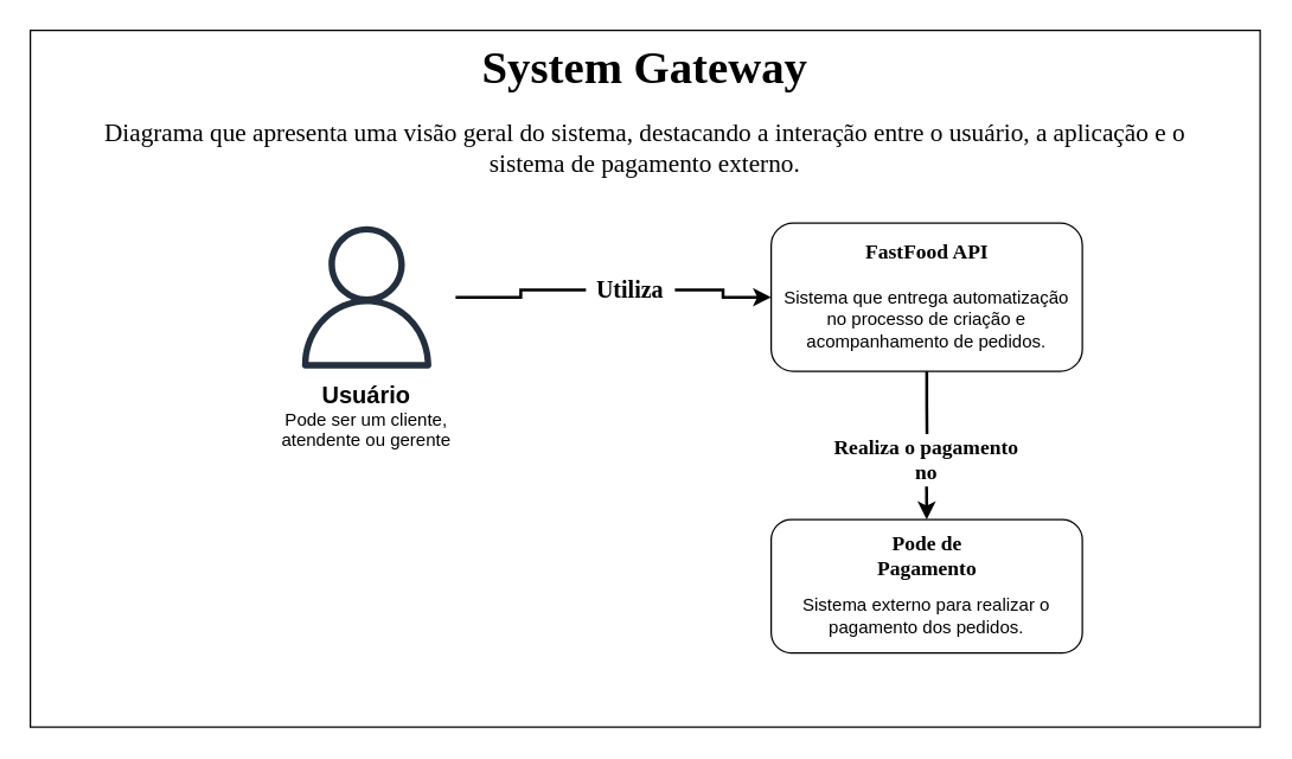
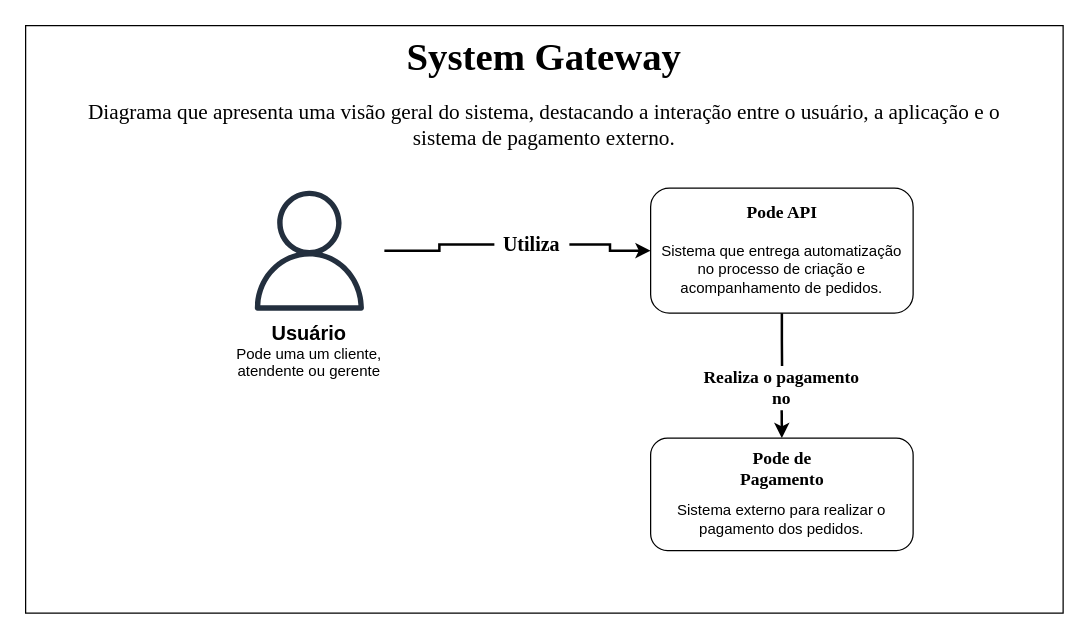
- <mxCell id="12" value="&lt;font face=&quot;Comic Sans MS&quot; style=&quot;font-size: 14px;&quot;&gt;&lt;b&gt;FastFood API&lt;/b&gt;&lt;/font&gt;" style="text;html=1;align=center;verticalAlign=middle;whiteSpace=wrap;rounded=0;" vertex="1" parent="1"><mxGeometry x="572.5" y="155" width="105" height="30" as="geometry" /></mxCell>
+ <mxCell id="12" value="&lt;font face=&quot;Comic Sans MS&quot; style=&quot;font-size: 14px;&quot;&gt;&lt;b&gt;Pode API&lt;/b&gt;&lt;/font&gt;" style="text;html=1;align=center;verticalAlign=middle;whiteSpace=wrap;rounded=0;" vertex="1" parent="1"><mxGeometry x="572.5" y="155" width="105" height="30" as="geometry" /></mxCell>
- <mxCell id="7" value="&lt;font style=&quot;font-size: 16px;&quot;&gt;&lt;b&gt;Usuário&lt;/b&gt;&lt;/font&gt;&lt;div&gt;Pode ser um cliente, atendente ou gerente&lt;/div&gt;" style="text;html=1;align=center;verticalAlign=middle;whiteSpace=wrap;rounded=0;" vertex="1" parent="1"><mxGeometry x="187" y="250" width="120" height="60" as="geometry" /></mxCell>
+ <mxCell id="7" value="&lt;font style=&quot;font-size: 16px;&quot;&gt;&lt;b&gt;Usuário&lt;/b&gt;&lt;/font&gt;&lt;div&gt;Pode uma um cliente, atendente ou gerente&lt;/div&gt;" style="text;html=1;align=center;verticalAlign=middle;whiteSpace=wrap;rounded=0;" vertex="1" parent="1"><mxGeometry x="187" y="250" width="120" height="60" as="geometry" /></mxCell>
